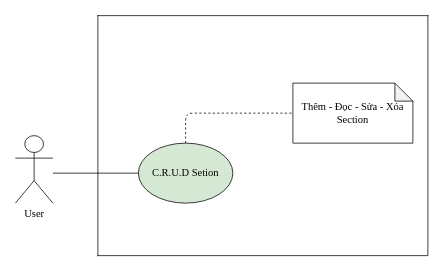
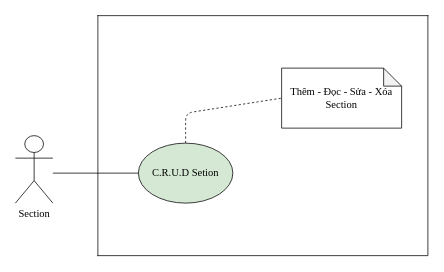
- <mxCell id="4" value="Thêm - Đọc - Sửa - Xóa Section" style="shape=note;whiteSpace=wrap;html=1;backgroundOutline=1;darkOpacity=0.05;size=24;fontFamily=Verdana;fontSize=14;" parent="1" vertex="1"><mxGeometry x="390" y="110" width="160" height="80" as="geometry" /></mxCell>
+ <mxCell id="4" value="Thêm - Đọc - Sửa - Xóa Section" style="shape=note;whiteSpace=wrap;html=1;backgroundOutline=1;darkOpacity=0.05;size=24;fontFamily=Verdana;fontSize=14;" parent="1" vertex="1"><mxGeometry x="375" y="90" width="160" height="80" as="geometry" /></mxCell>
- <mxCell id="2" value="User" style="shape=umlActor;verticalLabelPosition=bottom;verticalAlign=top;html=1;outlineConnect=0;fontFamily=Verdana;fontSize=14;" parent="1" vertex="1"><mxGeometry x="20" y="180" width="50" height="90" as="geometry" /></mxCell>
+ <mxCell id="2" value="Section" style="shape=umlActor;verticalLabelPosition=bottom;verticalAlign=top;html=1;outlineConnect=0;fontFamily=Verdana;fontSize=14;" parent="1" vertex="1"><mxGeometry x="20" y="180" width="50" height="90" as="geometry" /></mxCell>
